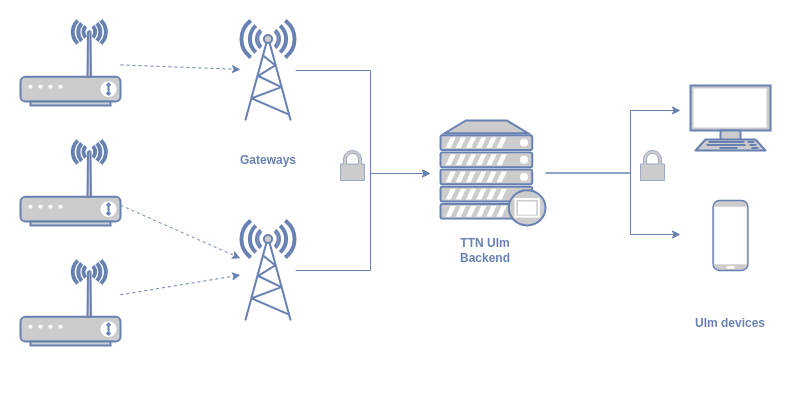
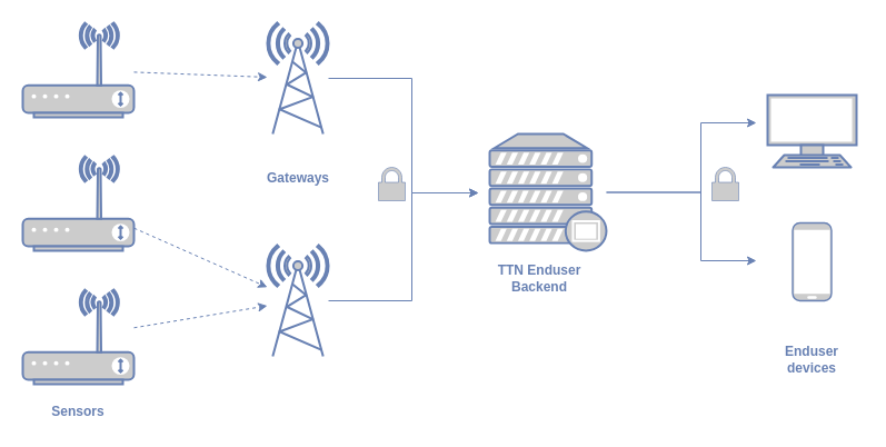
- <mxCell id="19" value="TTN Ulm Backend" style="text;html=1;strokeColor=none;fillColor=none;align=center;verticalAlign=middle;whiteSpace=wrap;rounded=0;fontColor=#6881B3;fontStyle=1" vertex="1" parent="1"><mxGeometry x="440" y="230" width="90" height="40" as="geometry" /></mxCell>
+ <mxCell id="19" value="TTN Enduser Backend" style="text;html=1;strokeColor=none;fillColor=none;align=center;verticalAlign=middle;whiteSpace=wrap;rounded=0;fontColor=#6881B3;fontStyle=1" vertex="1" parent="1"><mxGeometry x="440" y="230" width="90" height="40" as="geometry" /></mxCell>
- <mxCell id="20" value="Ulm devices" style="text;html=1;strokeColor=none;fillColor=none;align=center;verticalAlign=middle;whiteSpace=wrap;rounded=0;fontColor=#6881B3;fontStyle=1" vertex="1" parent="1"><mxGeometry x="685" y="300" width="90" height="45" as="geometry" /></mxCell>
+ <mxCell id="20" value="Enduser devices" style="text;html=1;strokeColor=none;fillColor=none;align=center;verticalAlign=middle;whiteSpace=wrap;rounded=0;fontColor=#6881B3;fontStyle=1" vertex="1" parent="1"><mxGeometry x="685" y="300" width="90" height="45" as="geometry" /></mxCell>
+ <mxCell id="17" value="Sensors" style="text;html=1;strokeColor=none;fillColor=none;align=center;verticalAlign=middle;whiteSpace=wrap;rounded=0;fontColor=#6881B3;fontStyle=1" vertex="1" parent="1"><mxGeometry x="40" y="360" width="60" height="20" as="geometry" /></mxCell>
